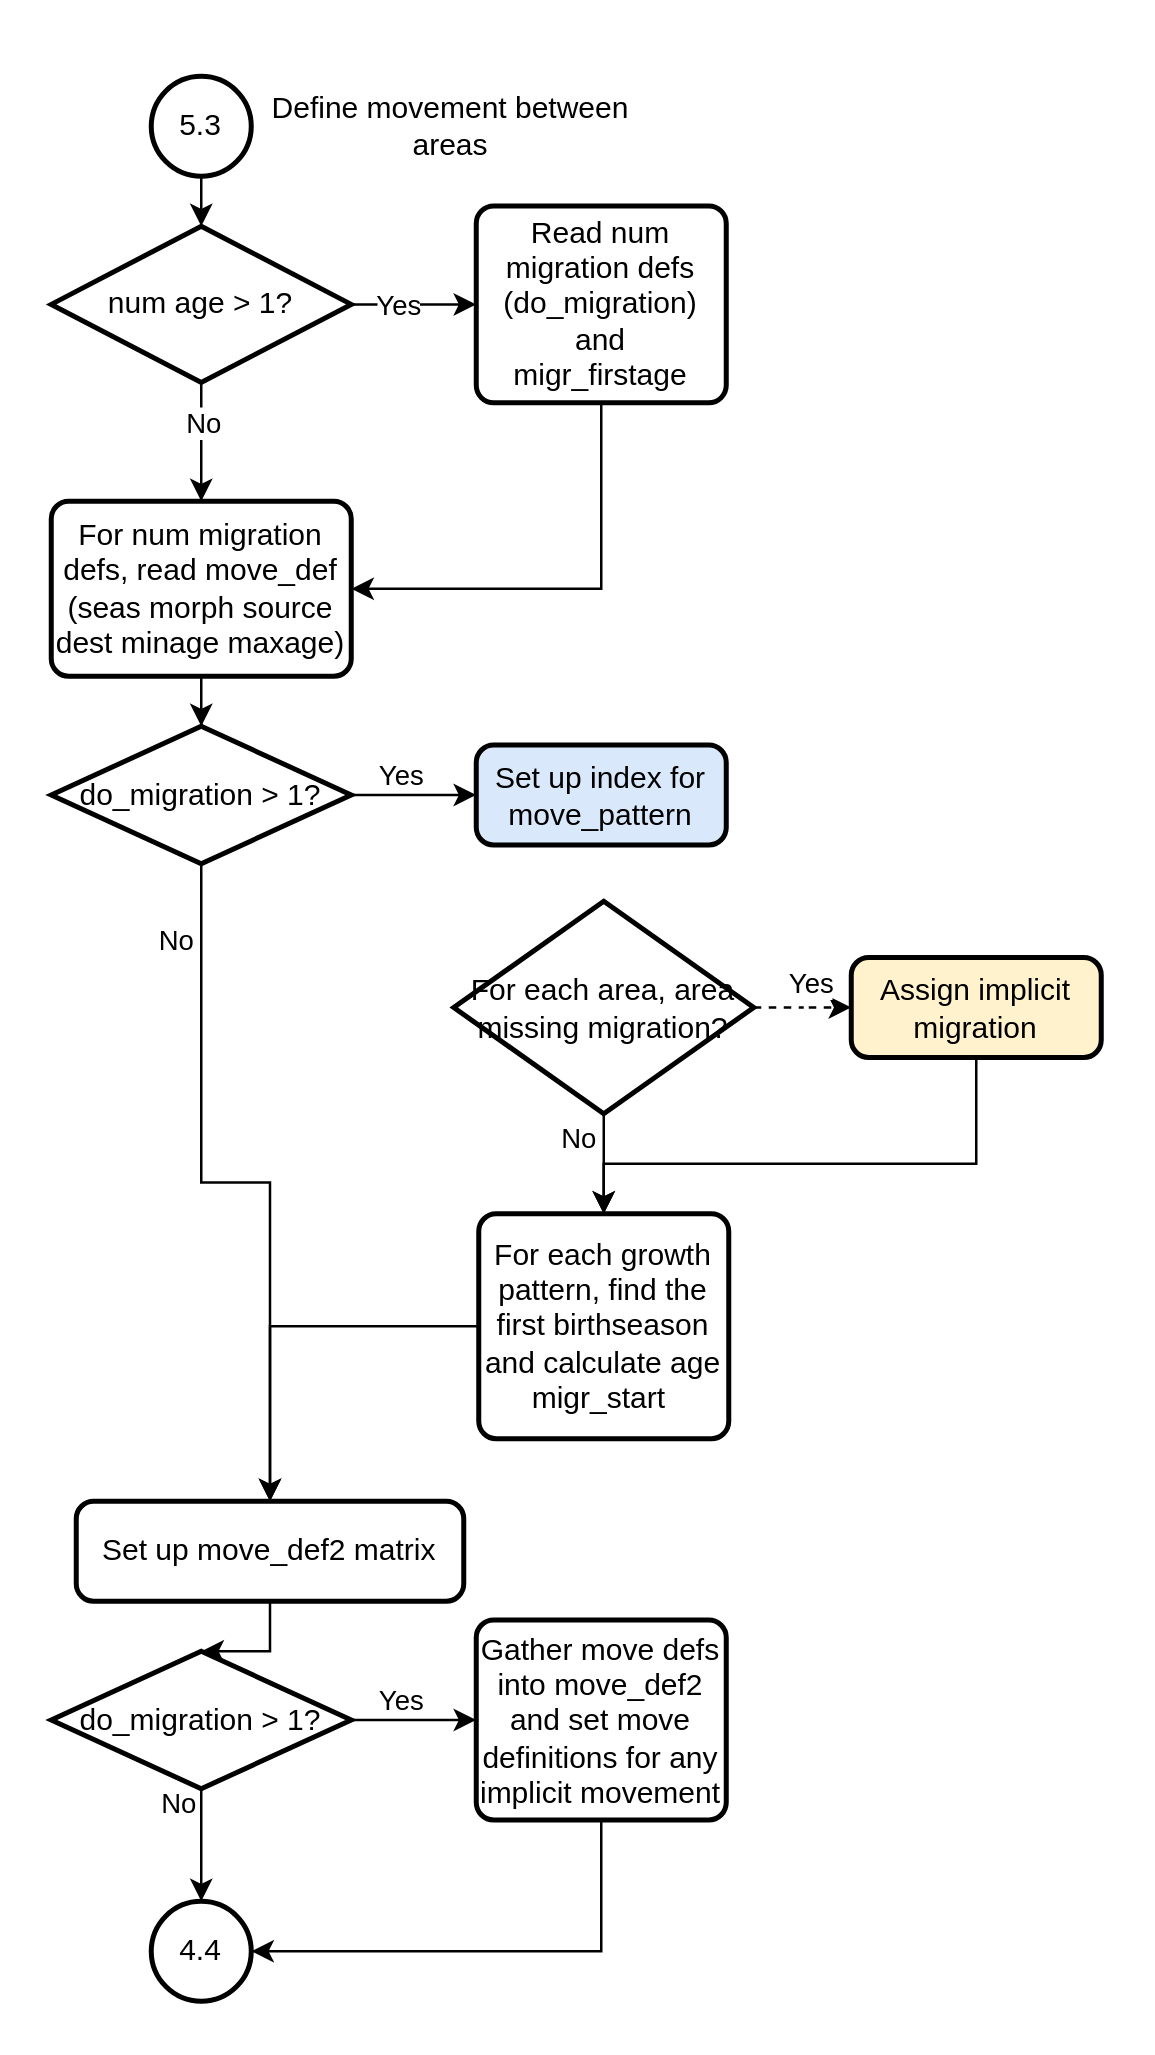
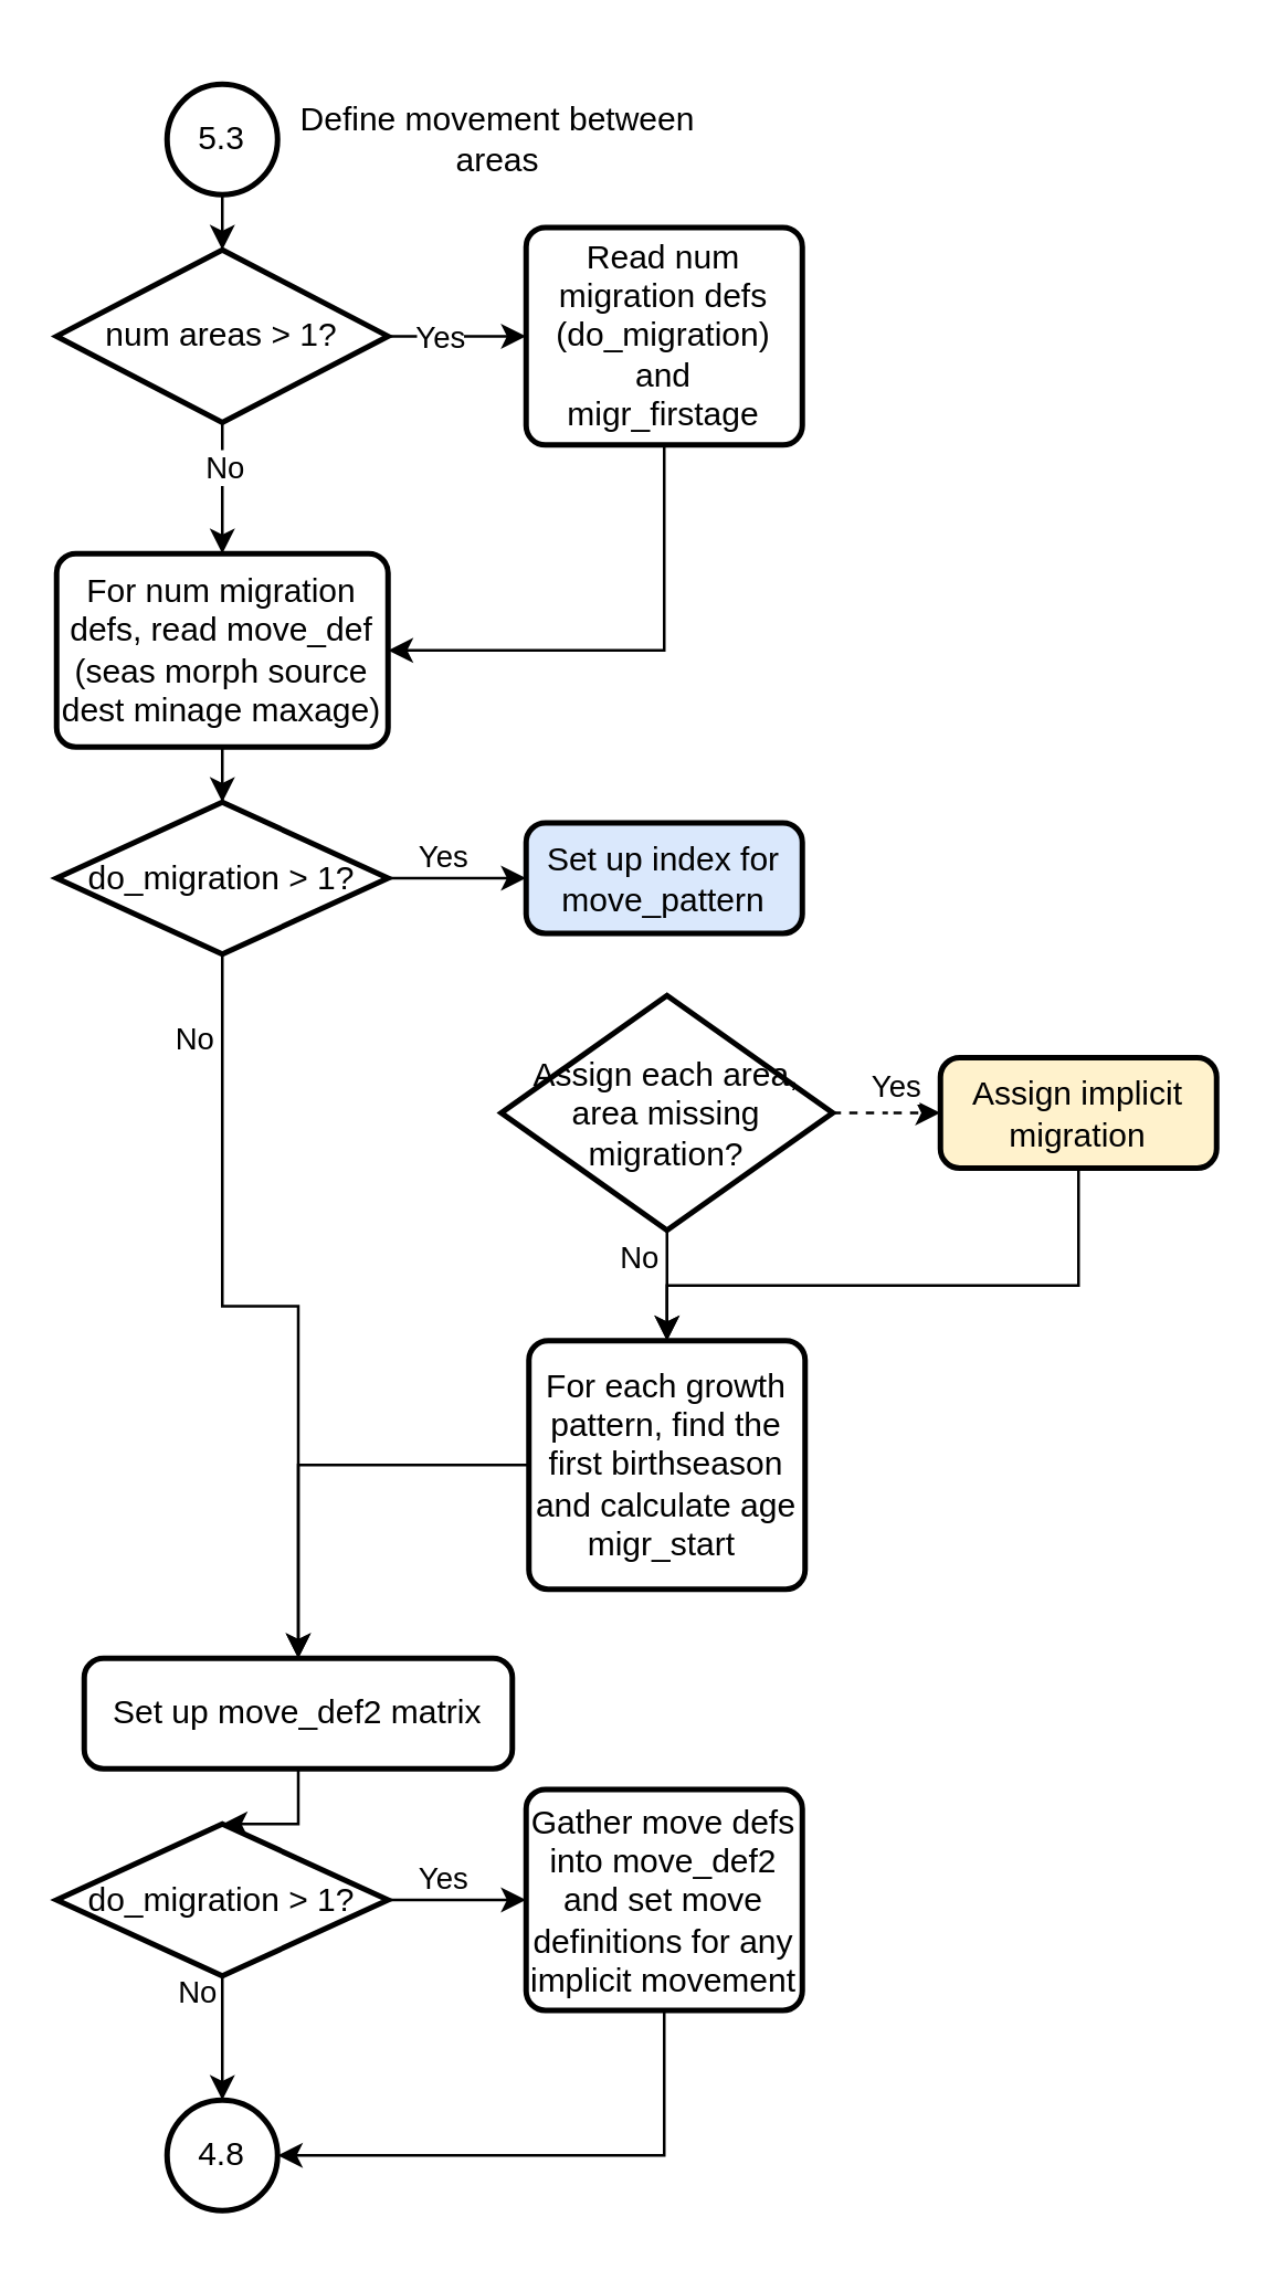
- <mxCell id="6" value="&lt;span&gt;num age &amp;gt; 1?&lt;/span&gt;" style="strokeWidth=2;html=1;shape=mxgraph.flowchart.decision;whiteSpace=wrap;" parent="1" vertex="1"><mxGeometry x="20" y="90" width="120" height="62.5" as="geometry" /></mxCell>
+ <mxCell id="6" value="&lt;span&gt;num areas &amp;gt; 1?&lt;/span&gt;" style="strokeWidth=2;html=1;shape=mxgraph.flowchart.decision;whiteSpace=wrap;" parent="1" vertex="1"><mxGeometry x="20" y="90" width="120" height="62.5" as="geometry" /></mxCell>
- <mxCell id="22" value="For each area, area missing migration?" style="strokeWidth=2;html=1;shape=mxgraph.flowchart.decision;whiteSpace=wrap;" parent="1" vertex="1"><mxGeometry x="181" y="360" width="120" height="85" as="geometry" /></mxCell>
+ <mxCell id="22" value="Assign each area, area missing migration?" style="strokeWidth=2;html=1;shape=mxgraph.flowchart.decision;whiteSpace=wrap;" parent="1" vertex="1"><mxGeometry x="181" y="360" width="120" height="85" as="geometry" /></mxCell>
- <mxCell id="33" value="4.4" style="strokeWidth=2;html=1;shape=mxgraph.flowchart.start_2;whiteSpace=wrap;" parent="1" vertex="1"><mxGeometry x="60" y="760" width="40" height="40" as="geometry" /></mxCell>
+ <mxCell id="33" value="4.8" style="strokeWidth=2;html=1;shape=mxgraph.flowchart.start_2;whiteSpace=wrap;" parent="1" vertex="1"><mxGeometry x="60" y="760" width="40" height="40" as="geometry" /></mxCell>
